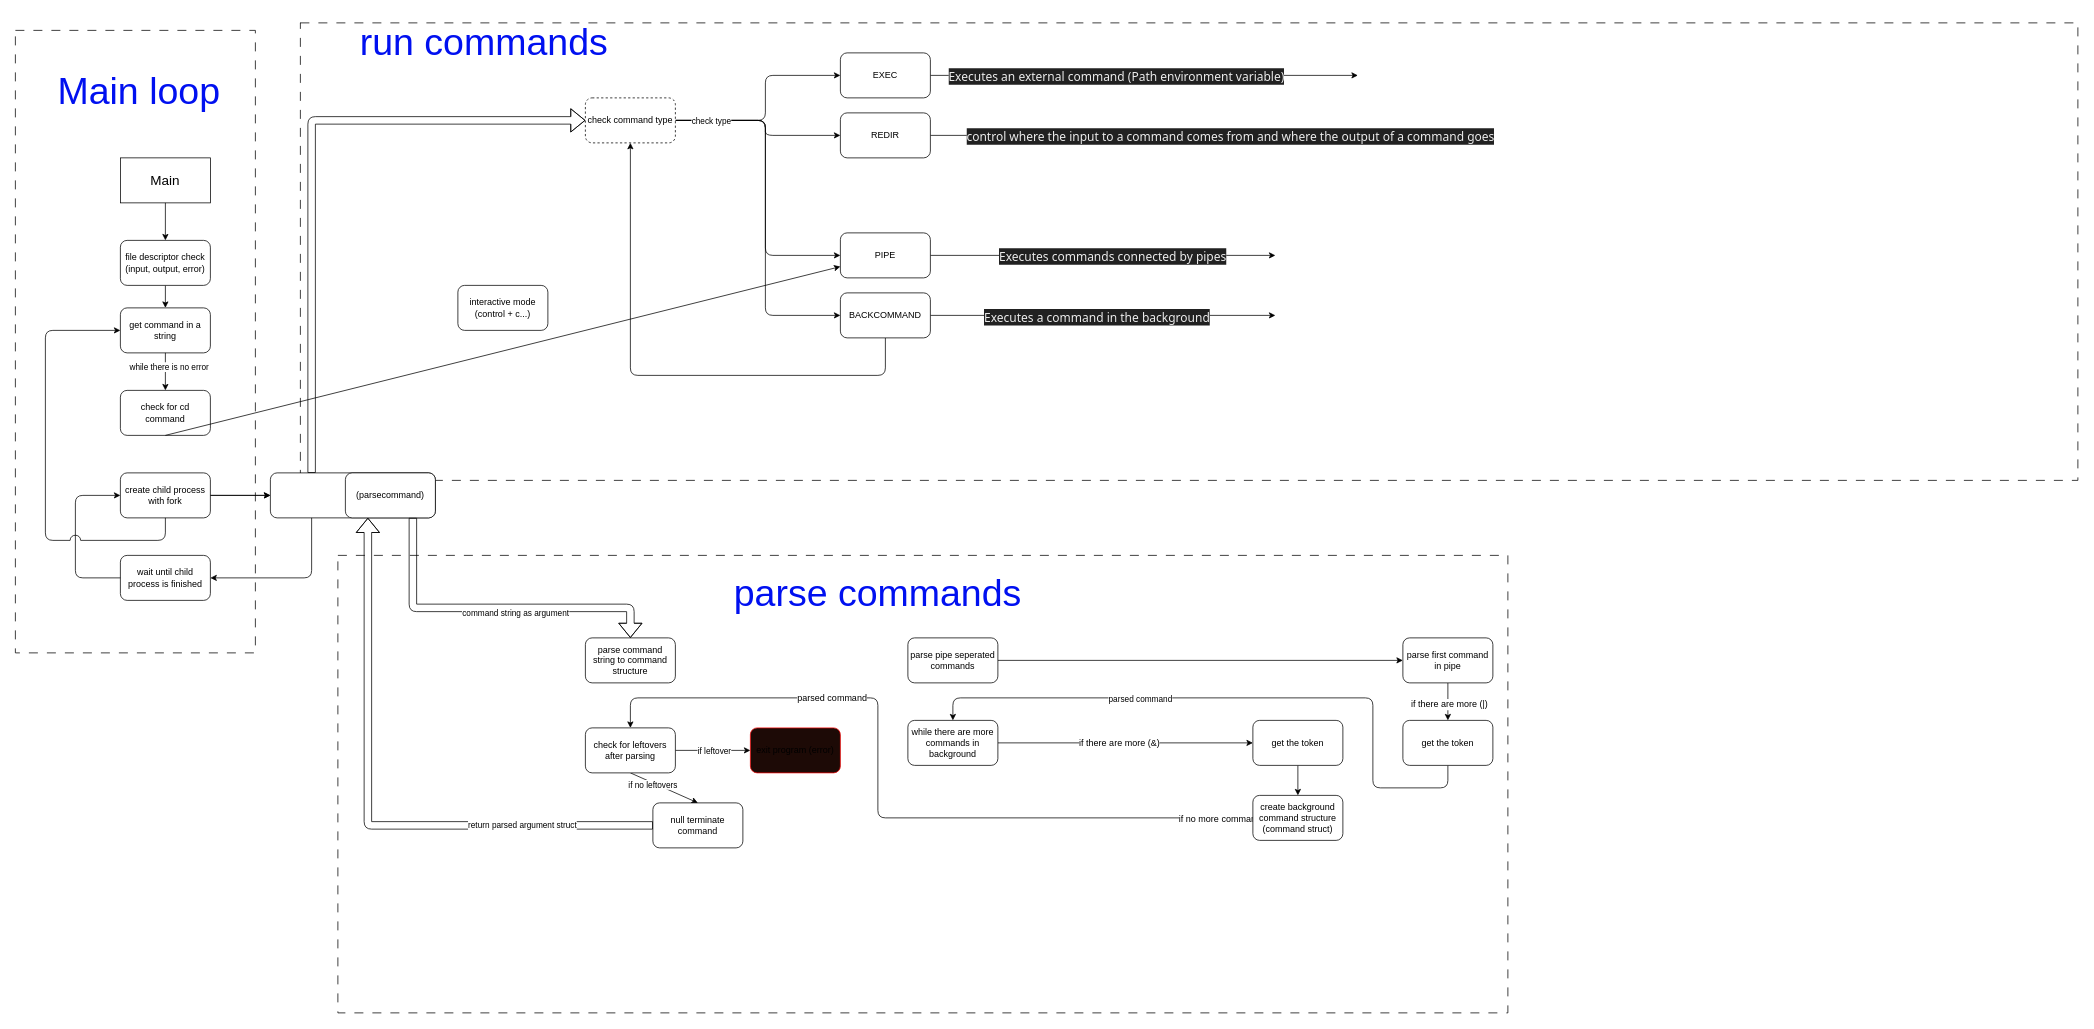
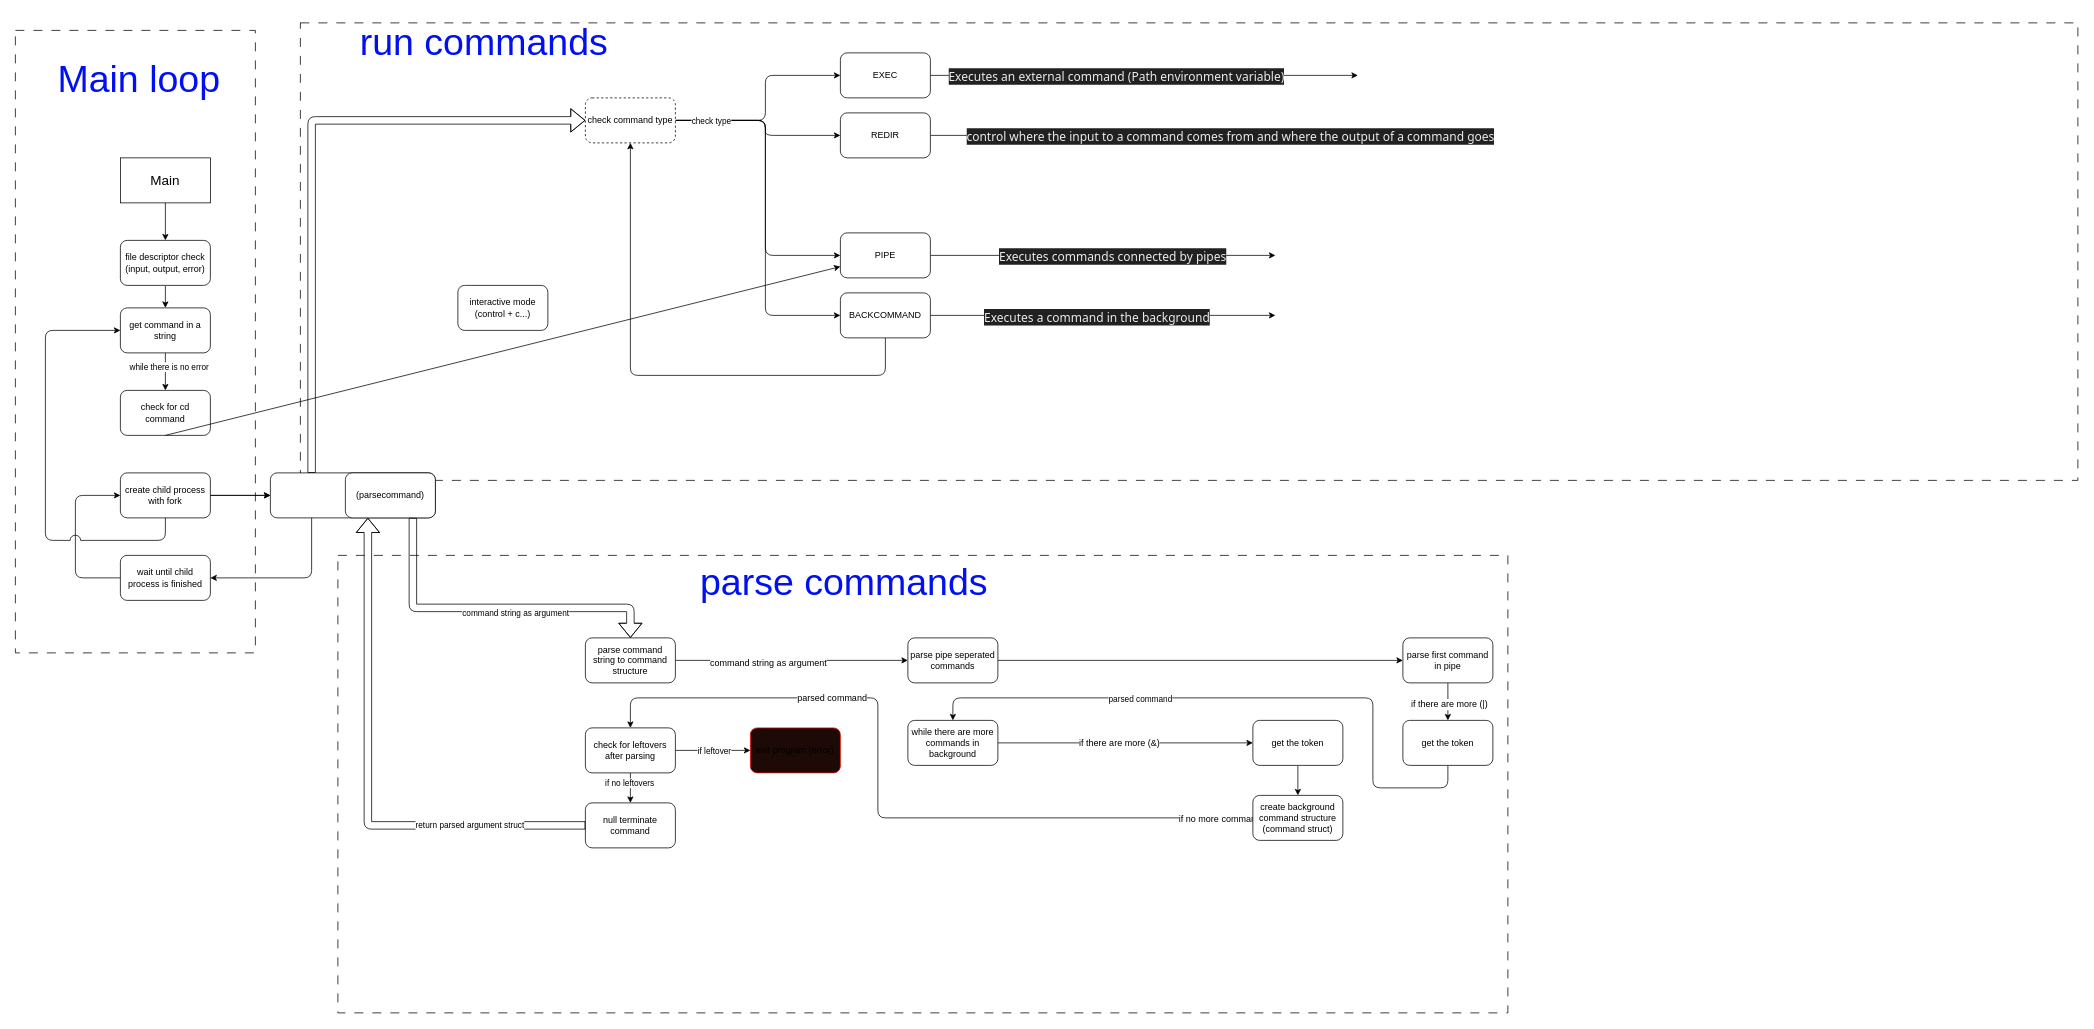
- <mxCell id="74" value="&lt;font color=&quot;#0010f0&quot; style=&quot;font-size: 50px;&quot;&gt;Main loop&lt;/font&gt;" style="text;html=1;strokeColor=none;fillColor=none;align=center;verticalAlign=middle;whiteSpace=wrap;rounded=0;dashed=1;dashPattern=12 12;" parent="1" vertex="1"><mxGeometry x="40" y="85" width="290" height="70" as="geometry" /></mxCell>
+ <mxCell id="74" value="&lt;font color=&quot;#0010f0&quot; style=&quot;font-size: 50px;&quot;&gt;Main loop&lt;/font&gt;" style="text;html=1;strokeColor=none;fillColor=none;align=center;verticalAlign=middle;whiteSpace=wrap;rounded=0;dashed=1;dashPattern=12 12;" parent="1" vertex="1"><mxGeometry x="40" y="70" width="290" height="70" as="geometry" /></mxCell>
- <mxCell id="76" value="&lt;font color=&quot;#0010f0&quot; style=&quot;font-size: 50px;&quot;&gt;parse commands&lt;/font&gt;" style="text;html=1;strokeColor=none;fillColor=none;align=center;verticalAlign=middle;whiteSpace=wrap;rounded=0;dashed=1;dashPattern=12 12;" parent="1" vertex="1"><mxGeometry x="945" y="755" width="450" height="70" as="geometry" /></mxCell>
+ <mxCell id="76" value="&lt;font color=&quot;#0010f0&quot; style=&quot;font-size: 50px;&quot;&gt;parse commands&lt;/font&gt;" style="text;html=1;strokeColor=none;fillColor=none;align=center;verticalAlign=middle;whiteSpace=wrap;rounded=0;dashed=1;dashPattern=12 12;" parent="1" vertex="1"><mxGeometry x="900" y="740" width="450" height="70" as="geometry" /></mxCell>
+ <mxCell id="25" style="edgeStyle=none;html=1;exitX=1;exitY=0.5;exitDx=0;exitDy=0;entryX=0;entryY=0.5;entryDx=0;entryDy=0;fontSize=18;" parent="1" source="27" target="38" edge="1"><mxGeometry relative="1" as="geometry" /></mxCell>
+ <mxCell id="26" value="&lt;font style=&quot;font-size: 12px;&quot;&gt;command string as argument&lt;/font&gt;" style="edgeLabel;html=1;align=center;verticalAlign=middle;resizable=0;points=[];fontSize=18;" parent="25" vertex="1" connectable="0"><mxGeometry x="-0.204" y="-1" relative="1" as="geometry"><mxPoint as="offset" /></mxGeometry></mxCell>
- <mxCell id="34" value="null terminate command" style="rounded=1;whiteSpace=wrap;html=1;" parent="1" vertex="1"><mxGeometry x="870" y="1070" width="120" height="60" as="geometry" /></mxCell>
+ <mxCell id="34" value="null terminate command" style="rounded=1;whiteSpace=wrap;html=1;" parent="1" vertex="1"><mxGeometry x="780" y="1070" width="120" height="60" as="geometry" /></mxCell>
